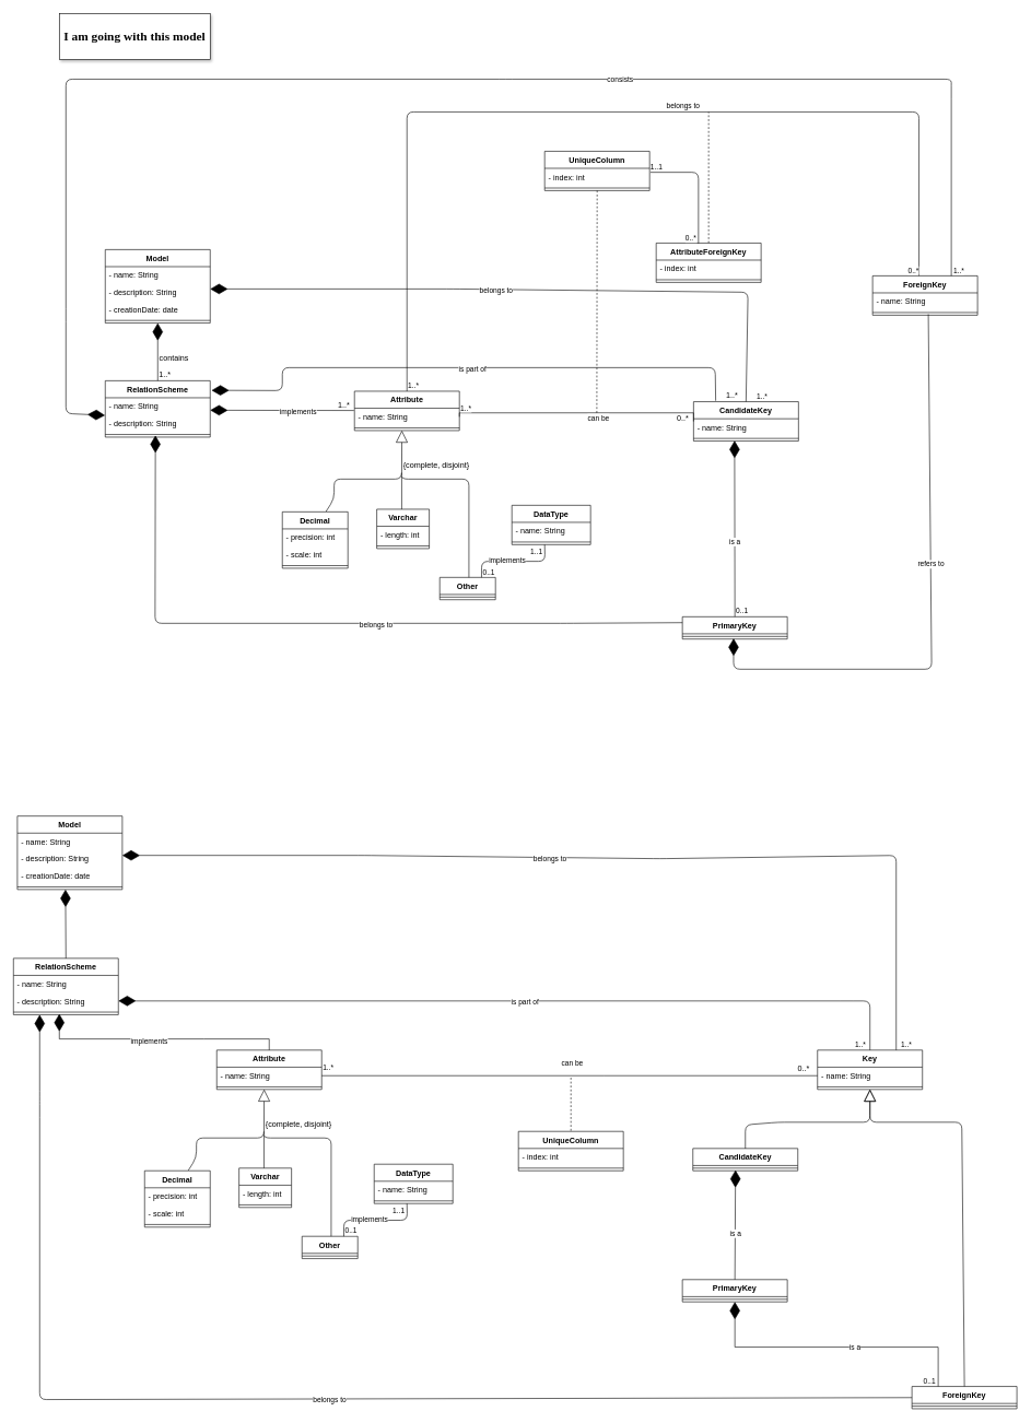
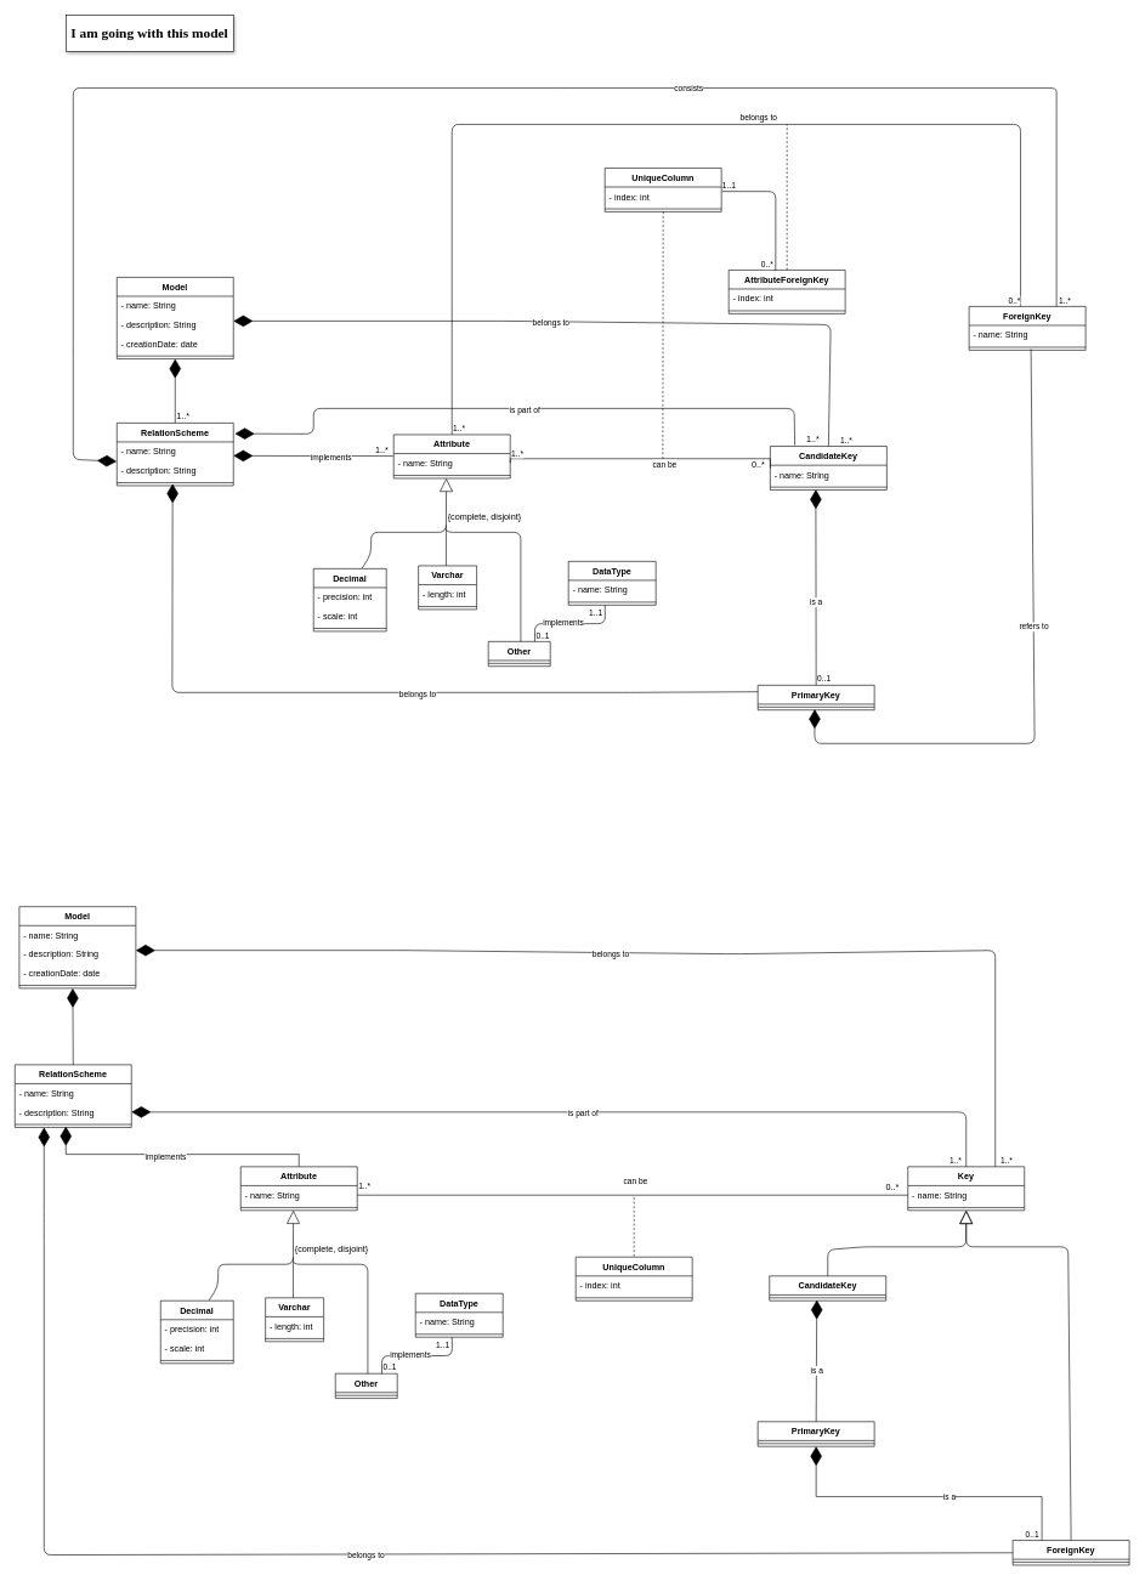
- <mxCell id="150" value="I am going with this model" style="text;html=1;strokeColor=default;fillColor=default;align=center;verticalAlign=middle;whiteSpace=wrap;rounded=0;shadow=1;fontStyle=1;fontFamily=Times New Roman;fontSize=19;" parent="1" vertex="1"><mxGeometry x="90" y="20" width="230" height="70" as="geometry" /></mxCell>
+ <mxCell id="150" value="I am going with this model" style="text;html=1;strokeColor=default;fillColor=default;align=center;verticalAlign=middle;whiteSpace=wrap;rounded=0;shadow=1;fontStyle=1;fontFamily=Times New Roman;fontSize=19;" parent="1" vertex="1"><mxGeometry x="90" y="20" width="230" height="50" as="geometry" /></mxCell>
- <mxCell id="18" value="contains" style="text;html=1;strokeColor=none;fillColor=none;align=center;verticalAlign=middle;whiteSpace=wrap;rounded=0;" parent="1" vertex="1"><mxGeometry x="250" y="536" width="30" height="20" as="geometry" /></mxCell>
